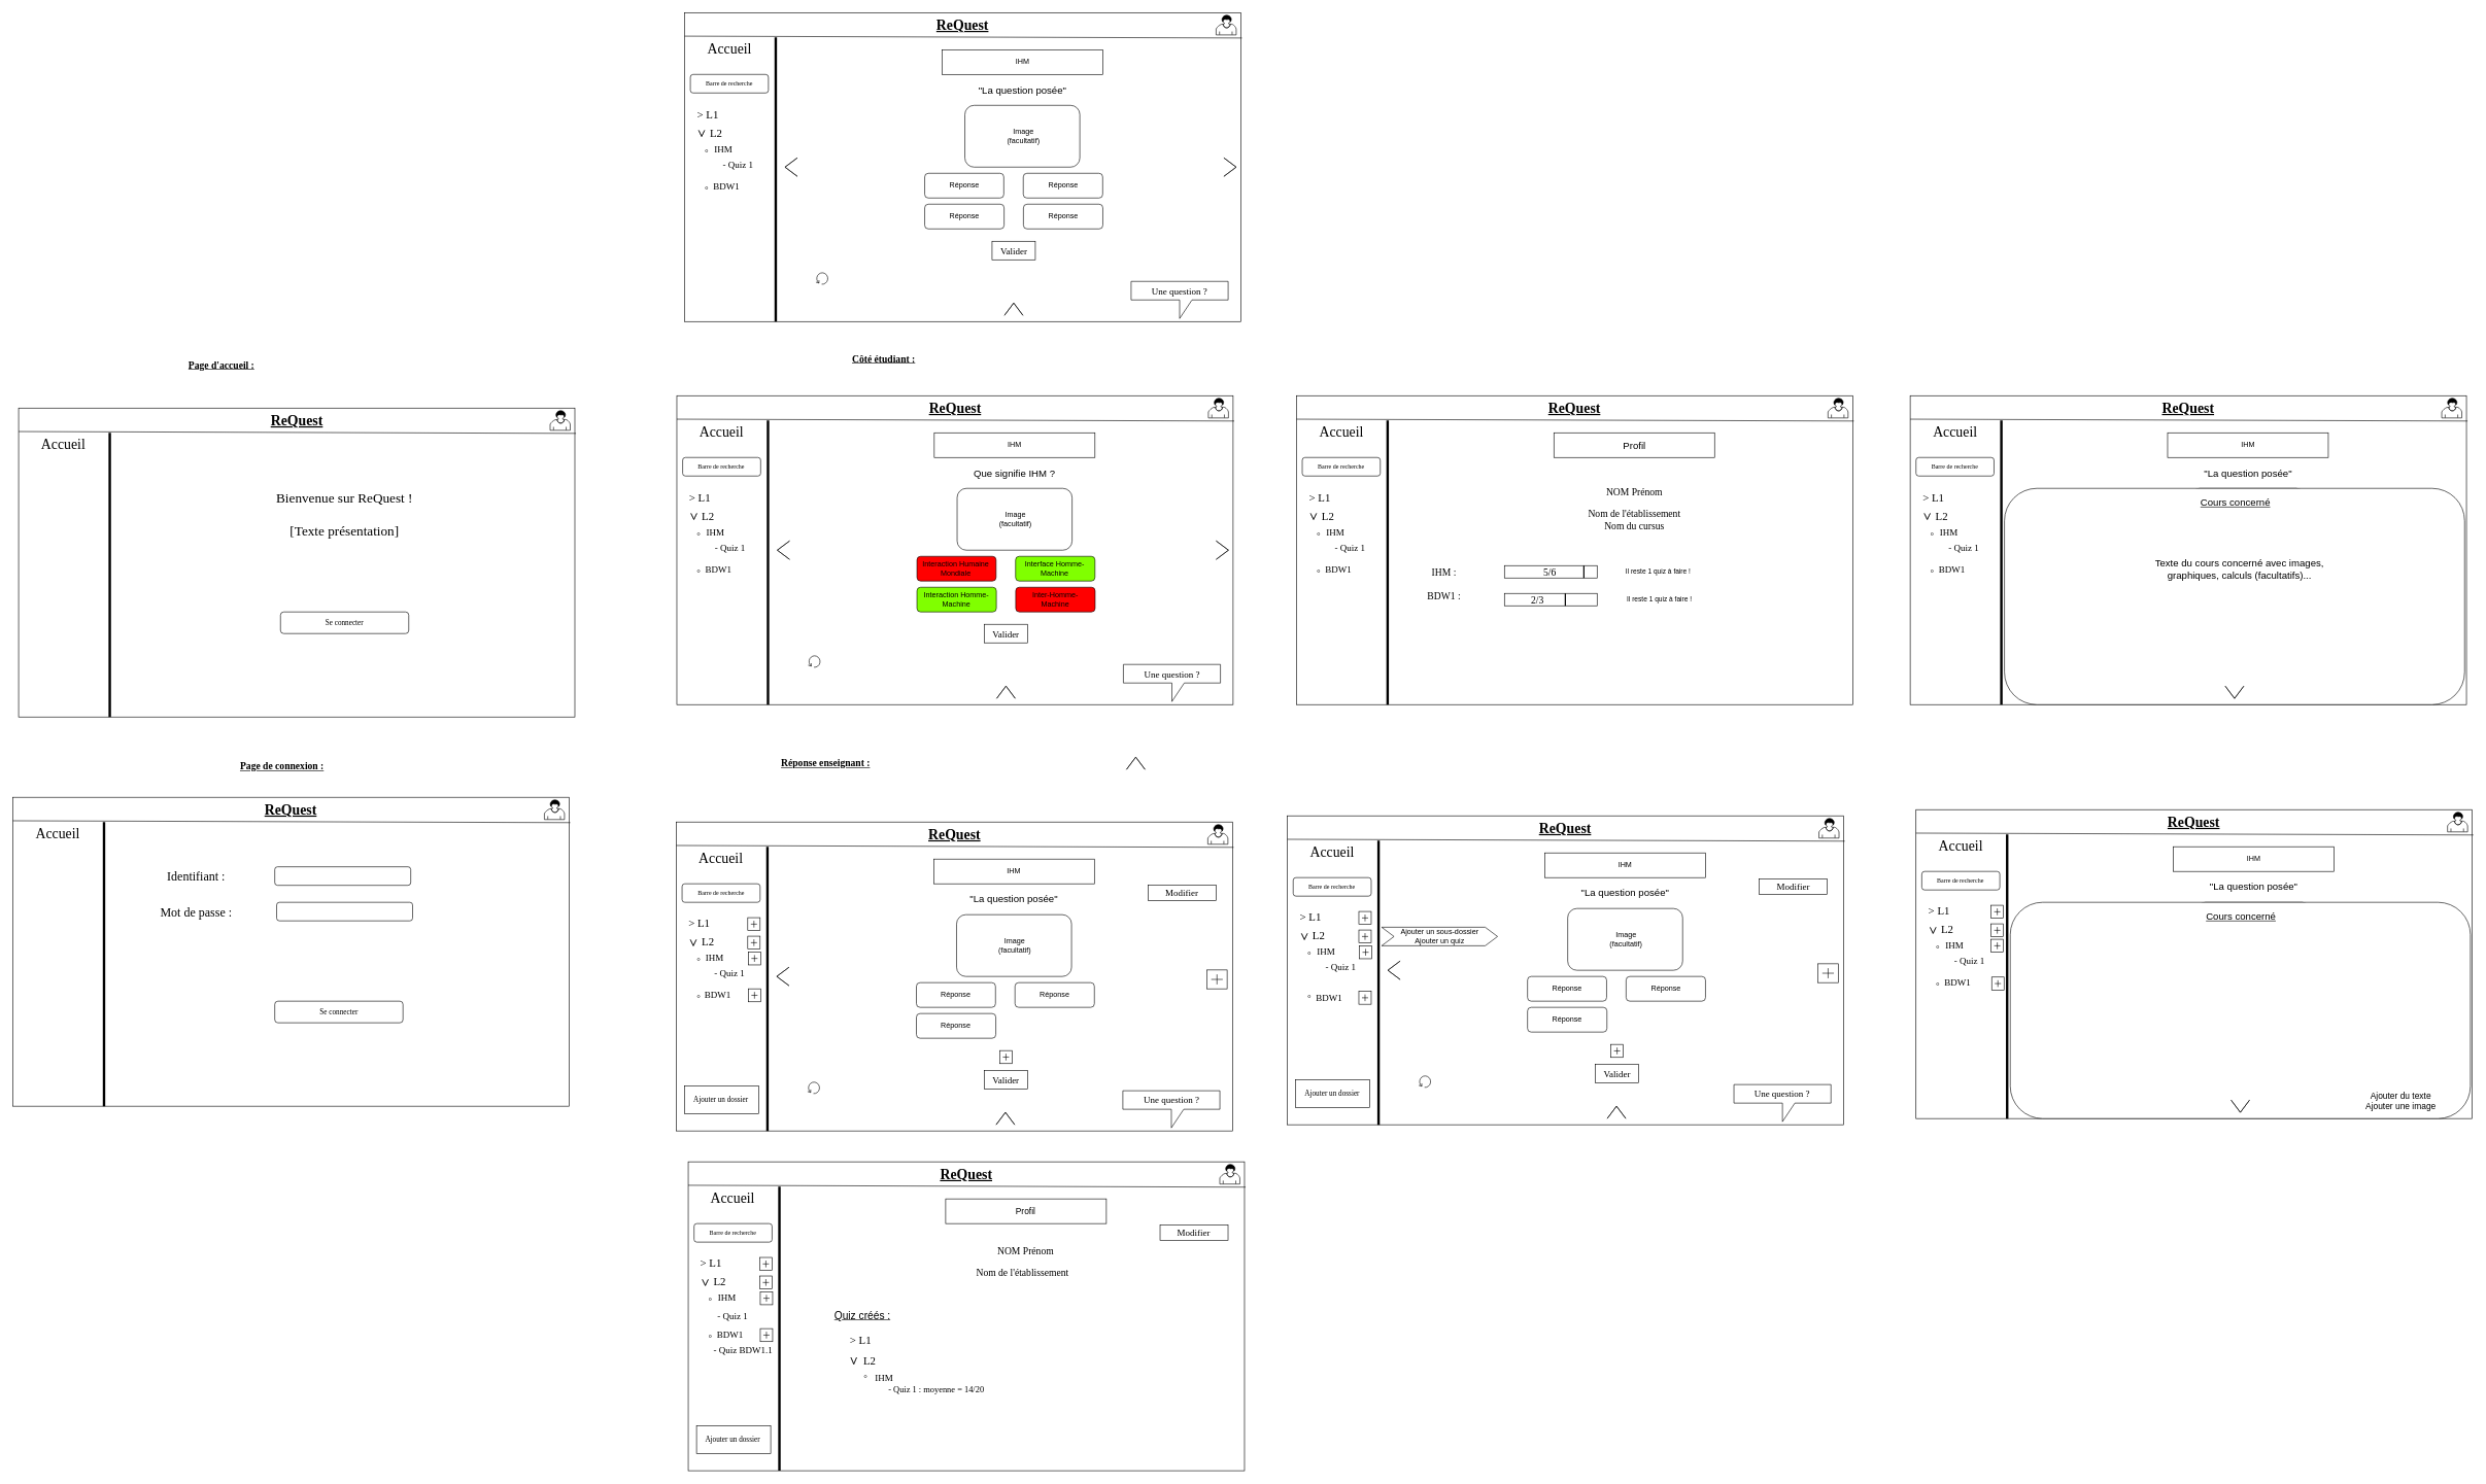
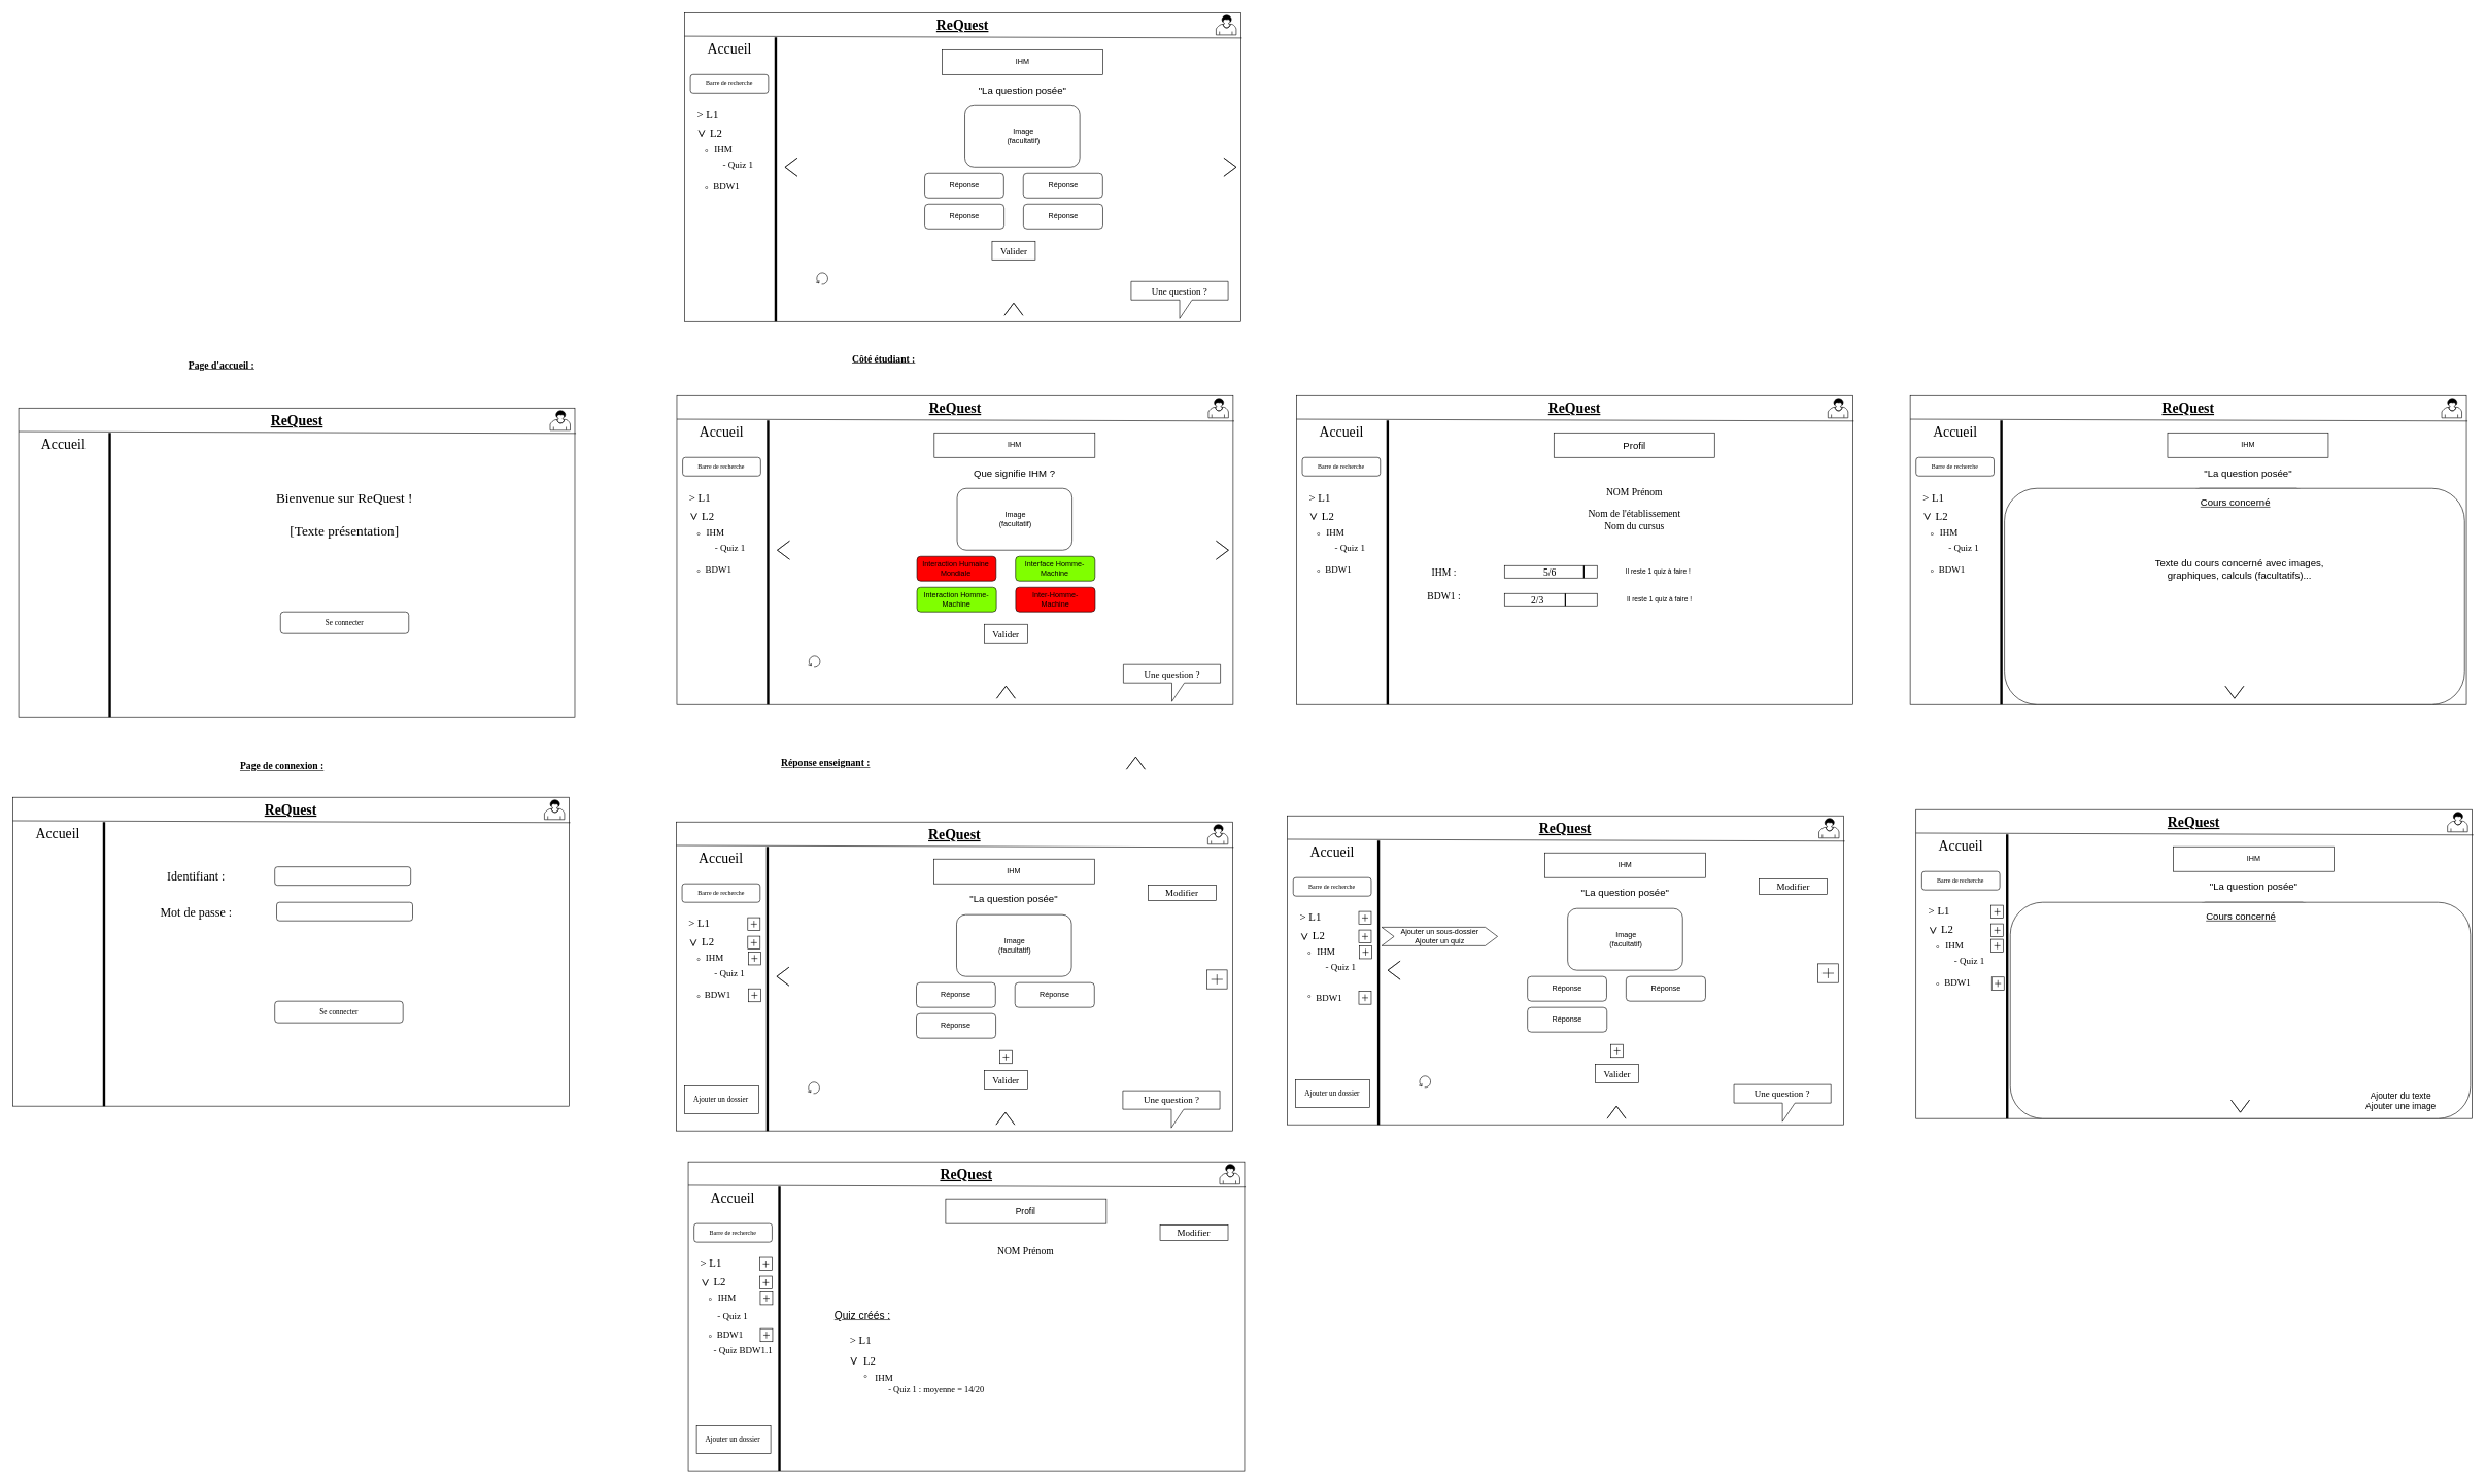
- <mxCell id="288" value="Nom de l'établissement" style="text;html=1;strokeColor=none;fillColor=none;align=center;verticalAlign=middle;whiteSpace=wrap;rounded=0;fontFamily=Georgia;fontSize=16;" vertex="1" parent="1"><mxGeometry x="1478.51" y="2040.09" width="350" height="40" as="geometry" /></mxCell>
